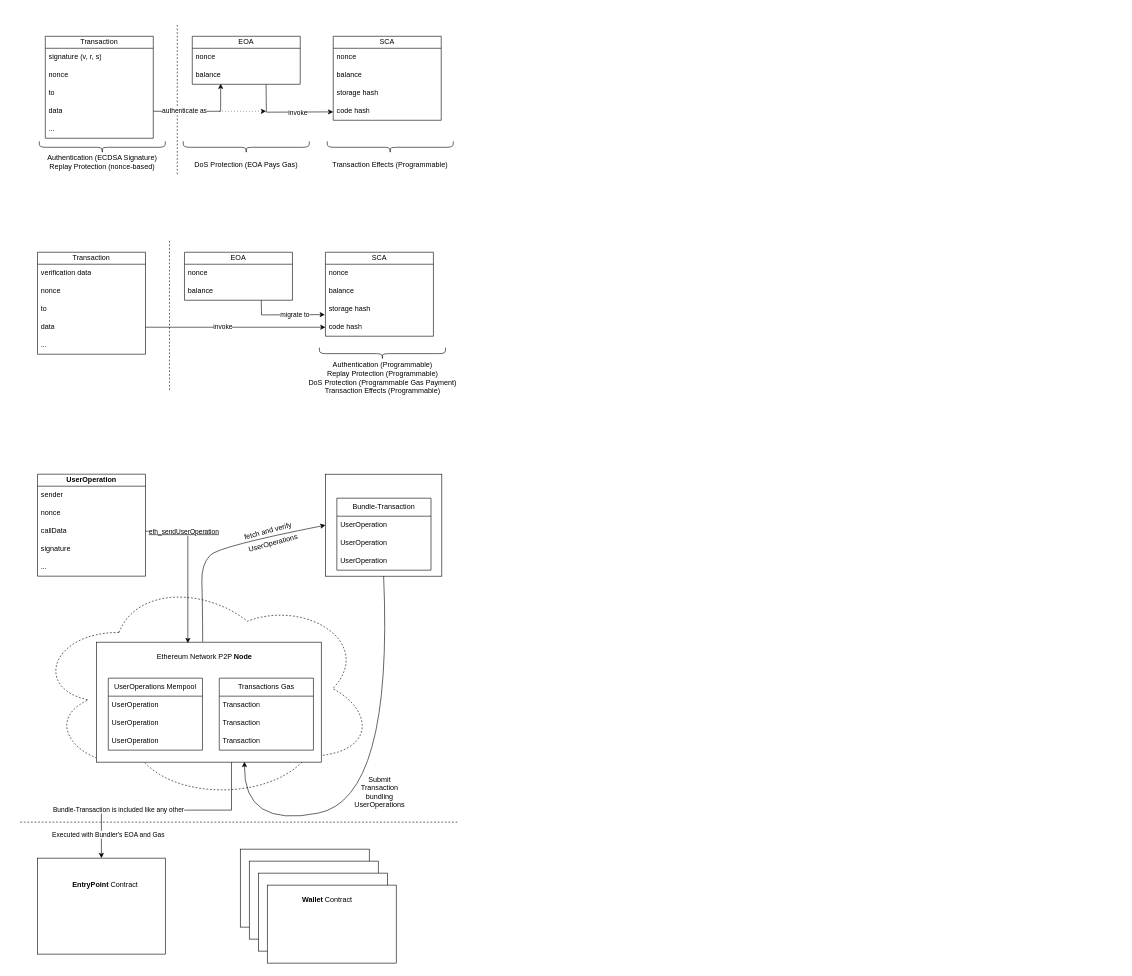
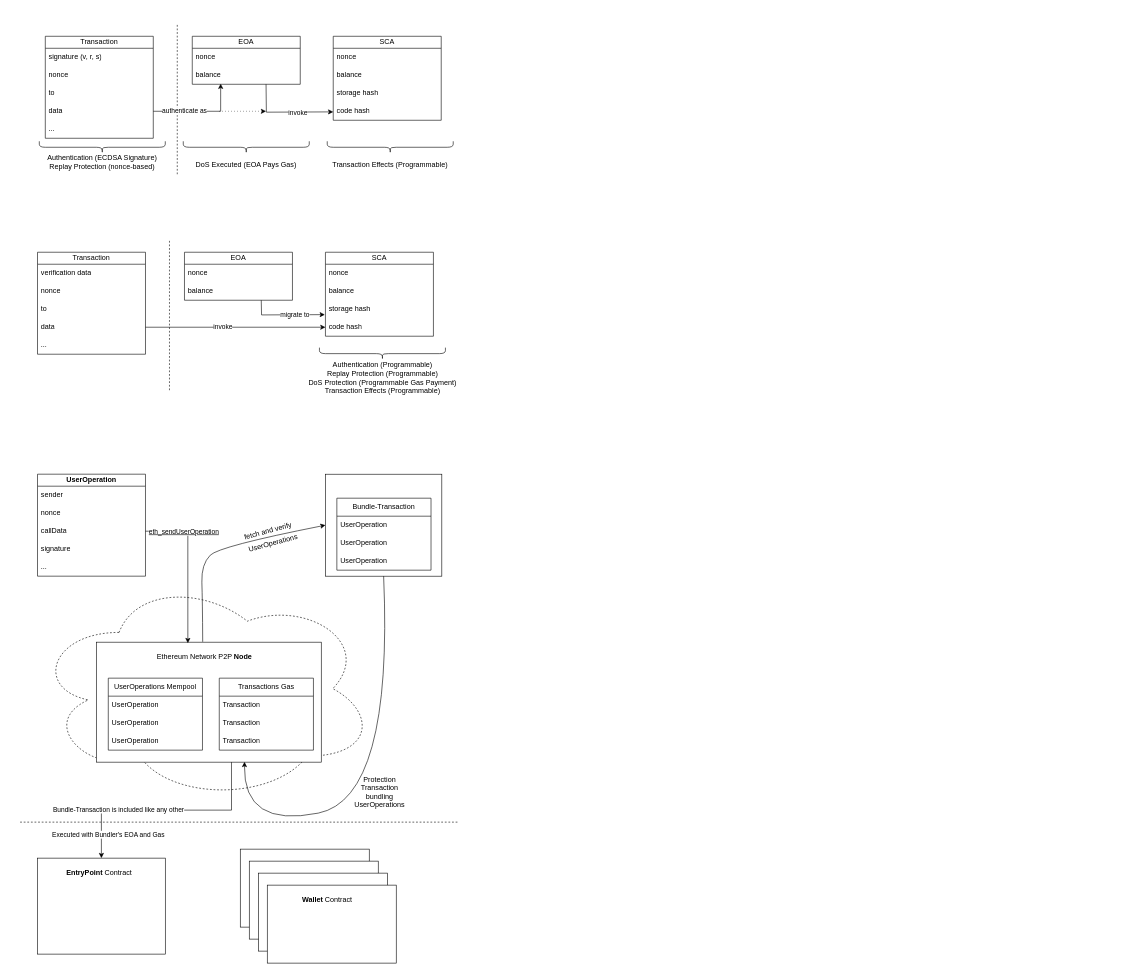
- <mxCell id="14" value="DoS Protection (EOA Pays Gas)" style="text;html=1;align=center;verticalAlign=middle;whiteSpace=wrap;rounded=0;" parent="1" vertex="1"><mxGeometry x="305" y="260" width="210" height="30" as="geometry" /></mxCell>
+ <mxCell id="14" value="DoS Executed (EOA Pays Gas)" style="text;html=1;align=center;verticalAlign=middle;whiteSpace=wrap;rounded=0;" parent="1" vertex="1"><mxGeometry x="305" y="260" width="210" height="30" as="geometry" /></mxCell>
- <mxCell id="83" value="Submit Transaction&lt;div&gt;bundling&lt;/div&gt;&lt;div&gt;UserOperations&lt;/div&gt;" style="text;html=1;whiteSpace=wrap;strokeColor=none;fillColor=none;align=center;verticalAlign=middle;rounded=0;" vertex="1" parent="1"><mxGeometry x="584.5" y="1280" width="95" height="80" as="geometry" /></mxCell>
+ <mxCell id="83" value="Protection Transaction&lt;div&gt;bundling&lt;/div&gt;&lt;div&gt;UserOperations&lt;/div&gt;" style="text;html=1;whiteSpace=wrap;strokeColor=none;fillColor=none;align=center;verticalAlign=middle;rounded=0;" vertex="1" parent="1"><mxGeometry x="584.5" y="1280" width="95" height="80" as="geometry" /></mxCell>
- <mxCell id="86" value="&lt;b&gt;EntryPoint&lt;/b&gt; Contract" style="text;html=1;whiteSpace=wrap;strokeColor=none;fillColor=none;align=center;verticalAlign=middle;rounded=0;" vertex="1" parent="1"><mxGeometry x="115" y="1460" width="120" height="30" as="geometry" /></mxCell>
+ <mxCell id="86" value="&lt;b&gt;EntryPoint&lt;/b&gt; Contract" style="text;html=1;whiteSpace=wrap;strokeColor=none;fillColor=none;align=center;verticalAlign=middle;rounded=0;" vertex="1" parent="1"><mxGeometry x="105" y="1440" width="120" height="30" as="geometry" /></mxCell>
